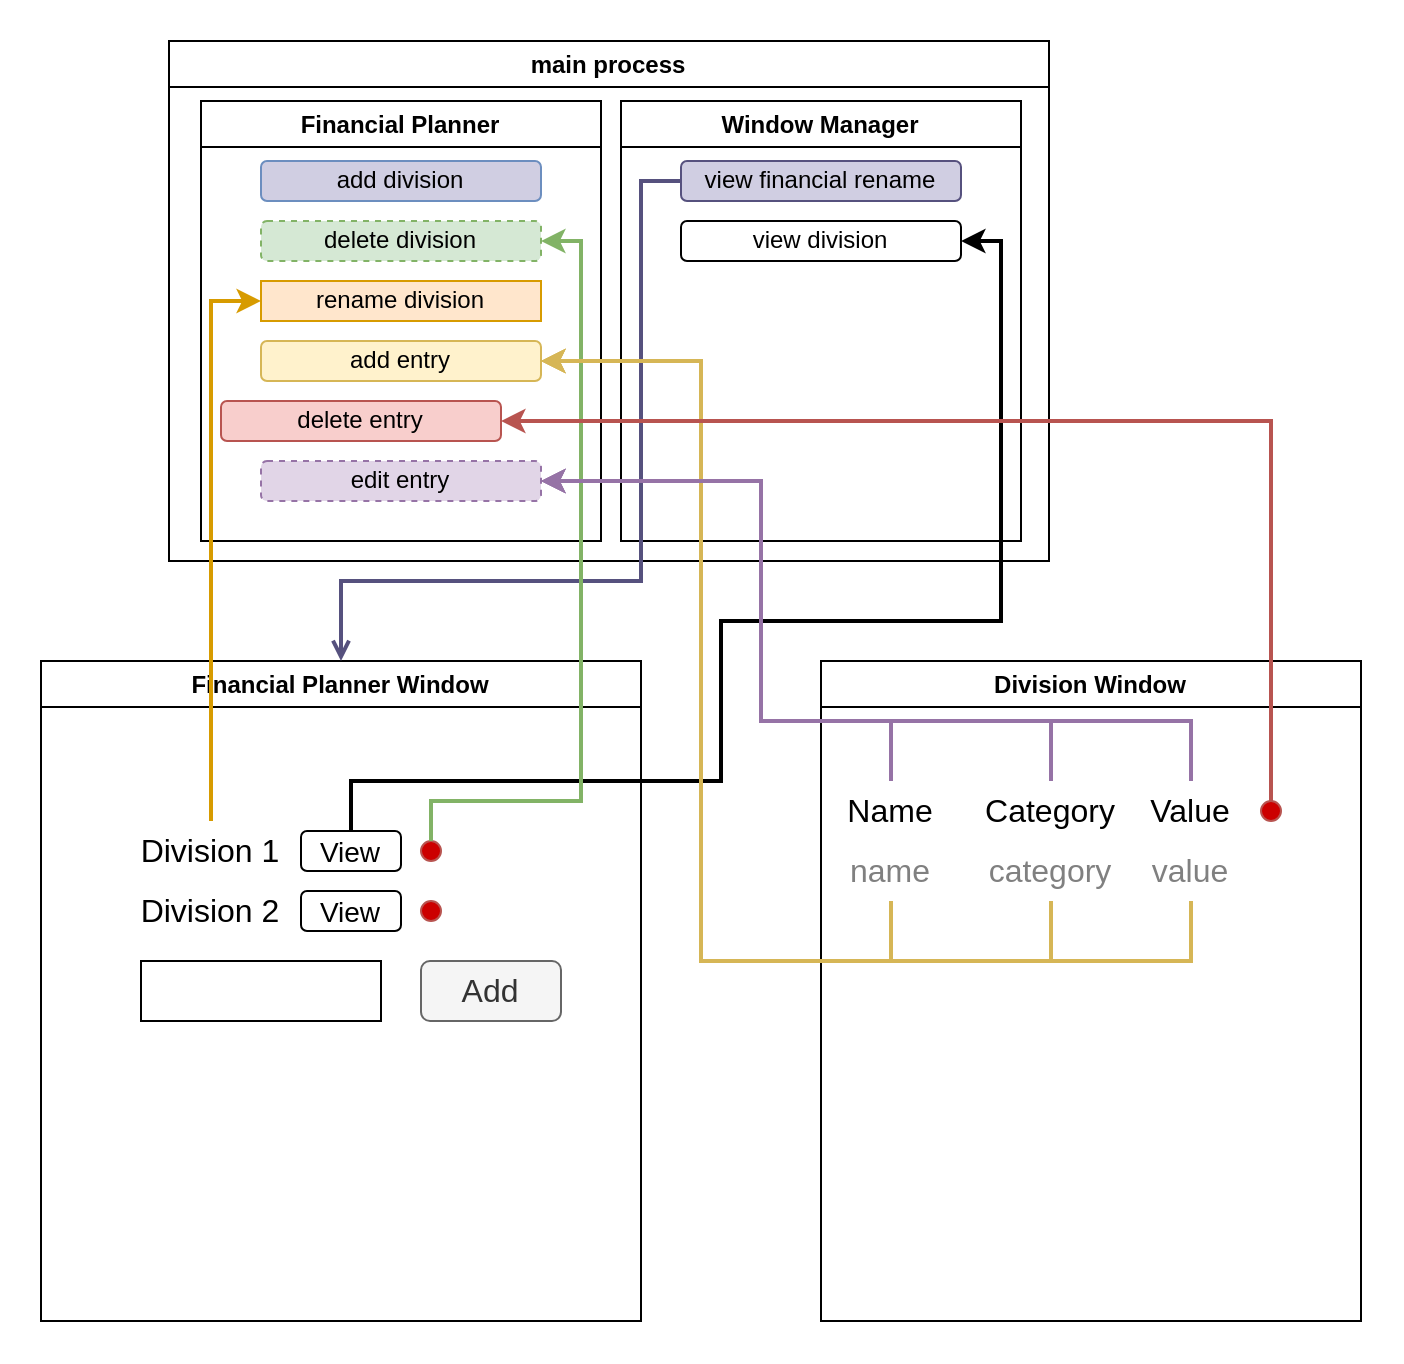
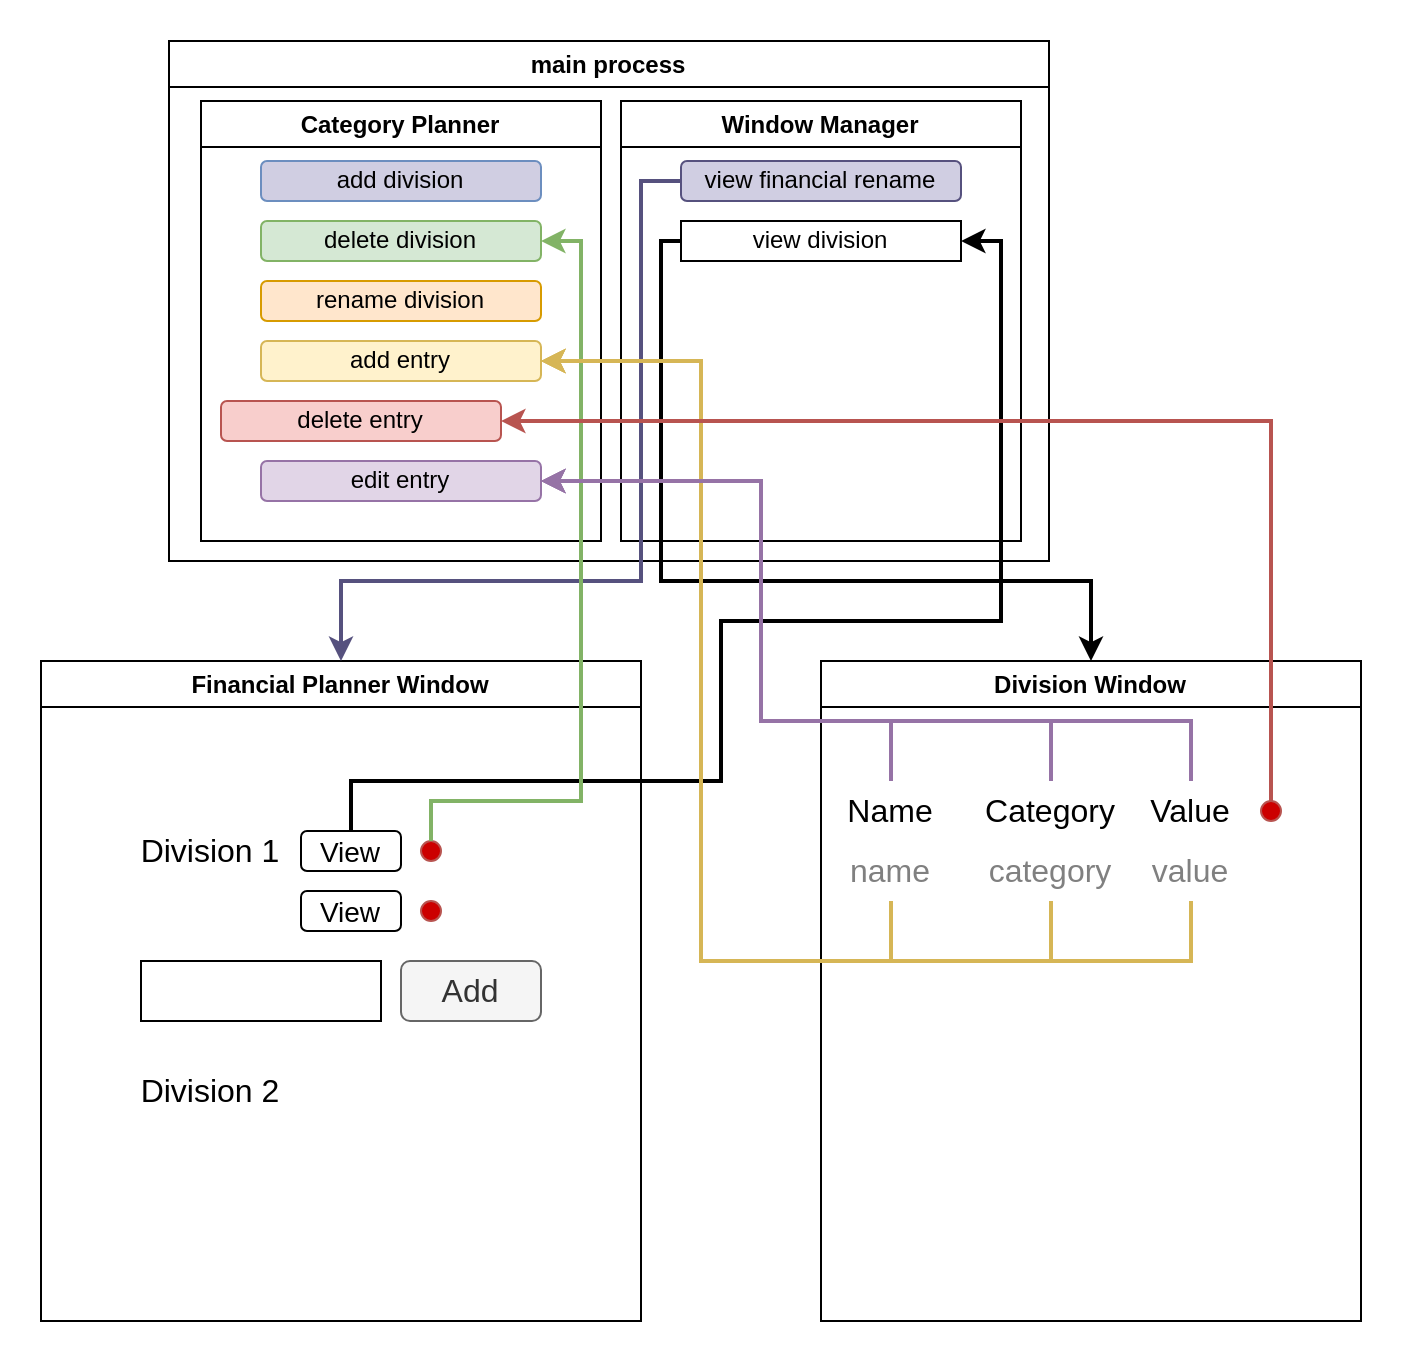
- <mxCell id="3" value="Financial Planner" style="swimlane;" vertex="1" parent="2"><mxGeometry x="16" y="30" width="200" height="220" as="geometry" /></mxCell>
+ <mxCell id="3" value="Category Planner" style="swimlane;" vertex="1" parent="2"><mxGeometry x="16" y="30" width="200" height="220" as="geometry" /></mxCell>
- <mxCell id="5" value="delete division" style="rounded=1;whiteSpace=wrap;html=1;fillColor=#d5e8d4;strokeColor=#82b366;dashed=1;" vertex="1" parent="3"><mxGeometry x="30" y="60" width="140" height="20" as="geometry" /></mxCell>
+ <mxCell id="5" value="delete division" style="rounded=1;whiteSpace=wrap;html=1;fillColor=#d5e8d4;strokeColor=#82b366;" vertex="1" parent="3"><mxGeometry x="30" y="60" width="140" height="20" as="geometry" /></mxCell>
- <mxCell id="12" value="view division" style="rounded=1;whiteSpace=wrap;html=1;" vertex="1" parent="10"><mxGeometry x="30" y="60" width="140" height="20" as="geometry" /></mxCell>
+ <mxCell id="12" value="view division" style="whiteSpace=wrap;html=1;rounded=0;" vertex="1" parent="10"><mxGeometry x="30" y="60" width="140" height="20" as="geometry" /></mxCell>
- <mxCell id="6" value="rename division" style="whiteSpace=wrap;html=1;fillColor=#ffe6cc;strokeColor=#d79b00;rounded=0;" vertex="1" parent="3"><mxGeometry x="30" y="90" width="140" height="20" as="geometry" /></mxCell>
+ <mxCell id="6" value="rename division" style="rounded=1;whiteSpace=wrap;html=1;fillColor=#ffe6cc;strokeColor=#d79b00;" vertex="1" parent="3"><mxGeometry x="30" y="90" width="140" height="20" as="geometry" /></mxCell>
- <mxCell id="9" value="edit entry" style="rounded=1;whiteSpace=wrap;html=1;fillColor=#e1d5e7;strokeColor=#9673a6;dashed=1;" vertex="1" parent="3"><mxGeometry x="30" y="180" width="140" height="20" as="geometry" /></mxCell>
+ <mxCell id="9" value="edit entry" style="rounded=1;whiteSpace=wrap;html=1;fillColor=#e1d5e7;strokeColor=#9673a6;" vertex="1" parent="3"><mxGeometry x="30" y="180" width="140" height="20" as="geometry" /></mxCell>
- <mxCell id="34" value="" style="endArrow=classic;html=1;rounded=0;fontSize=14;fontColor=#808080;exitX=0.5;exitY=0;exitDx=0;exitDy=0;fillColor=#ffe6cc;strokeColor=#d79b00;edgeStyle=orthogonalEdgeStyle;strokeWidth=2;entryX=0;entryY=0.5;entryDx=0;entryDy=0;" edge="1" parent="1" source="14" target="6"><mxGeometry width="50" height="50" relative="1" as="geometry"><mxPoint x="370" y="120" as="sourcePoint" /><mxPoint x="20" y="240" as="targetPoint" /><Array as="points"><mxPoint x="105" y="150" /></Array></mxGeometry></mxCell>
+ <mxCell id="32" value="" style="endArrow=classic;html=1;rounded=0;fontSize=14;fontColor=#808080;strokeWidth=2;exitX=0;exitY=0.5;exitDx=0;exitDy=0;entryX=0.5;entryY=0;entryDx=0;entryDy=0;edgeStyle=orthogonalEdgeStyle;" edge="1" parent="1" source="12" target="22"><mxGeometry width="50" height="50" relative="1" as="geometry"><mxPoint x="185" y="425" as="sourcePoint" /><mxPoint x="490" y="130" as="targetPoint" /><Array as="points"><mxPoint x="330" y="120" /><mxPoint x="330" y="290" /><mxPoint x="545" y="290" /></Array></mxGeometry></mxCell>
- <mxCell id="30" value="" style="endArrow=open;html=1;rounded=0;fontSize=14;fontColor=#808080;exitX=0;exitY=0.5;exitDx=0;exitDy=0;entryX=0.5;entryY=0;entryDx=0;entryDy=0;fillColor=#d0cee2;strokeColor=#56517e;edgeStyle=orthogonalEdgeStyle;strokeWidth=2;" edge="1" parent="1" source="11" target="13"><mxGeometry width="50" height="50" relative="1" as="geometry"><mxPoint x="280" y="260" as="sourcePoint" /><mxPoint x="330" y="210" as="targetPoint" /><Array as="points"><mxPoint x="320" y="90" /><mxPoint x="320" y="290" /><mxPoint x="170" y="290" /></Array></mxGeometry></mxCell>
+ <mxCell id="30" value="" style="endArrow=classic;html=1;rounded=0;fontSize=14;fontColor=#808080;exitX=0;exitY=0.5;exitDx=0;exitDy=0;entryX=0.5;entryY=0;entryDx=0;entryDy=0;fillColor=#d0cee2;strokeColor=#56517e;edgeStyle=orthogonalEdgeStyle;strokeWidth=2;" edge="1" parent="1" source="11" target="13"><mxGeometry width="50" height="50" relative="1" as="geometry"><mxPoint x="280" y="260" as="sourcePoint" /><mxPoint x="330" y="210" as="targetPoint" /><Array as="points"><mxPoint x="320" y="90" /><mxPoint x="320" y="290" /><mxPoint x="170" y="290" /></Array></mxGeometry></mxCell>
- <mxCell id="16" value="&lt;font style=&quot;font-size: 16px&quot;&gt;Division 2&lt;/font&gt;" style="text;html=1;strokeColor=none;fillColor=none;align=center;verticalAlign=middle;whiteSpace=wrap;rounded=0;" vertex="1" parent="13"><mxGeometry x="40" y="110" width="90" height="30" as="geometry" /></mxCell>
+ <mxCell id="16" value="&lt;font style=&quot;font-size: 16px&quot;&gt;Division 2&lt;/font&gt;" style="text;html=1;strokeColor=none;fillColor=none;align=center;verticalAlign=middle;whiteSpace=wrap;rounded=0;" vertex="1" parent="13"><mxGeometry x="40" y="200" width="90" height="30" as="geometry" /></mxCell>
- <mxCell id="19" value="Add" style="rounded=1;whiteSpace=wrap;html=1;fontSize=16;fillColor=#f5f5f5;fontColor=#333333;strokeColor=#666666;" vertex="1" parent="13"><mxGeometry x="190" y="150" width="70" height="30" as="geometry" /></mxCell>
+ <mxCell id="19" value="Add" style="rounded=1;whiteSpace=wrap;html=1;fontSize=16;fillColor=#f5f5f5;fontColor=#333333;strokeColor=#666666;" vertex="1" parent="13"><mxGeometry x="180" y="150" width="70" height="30" as="geometry" /></mxCell>
